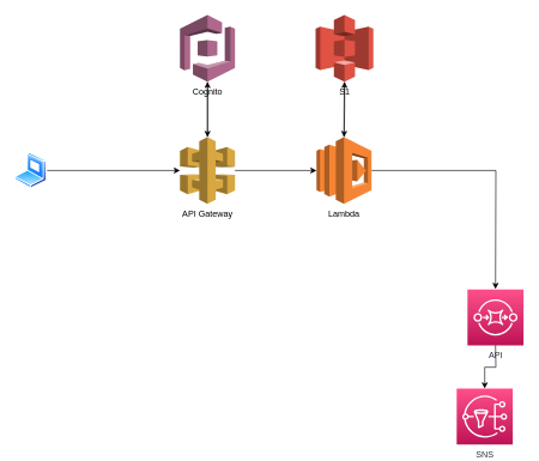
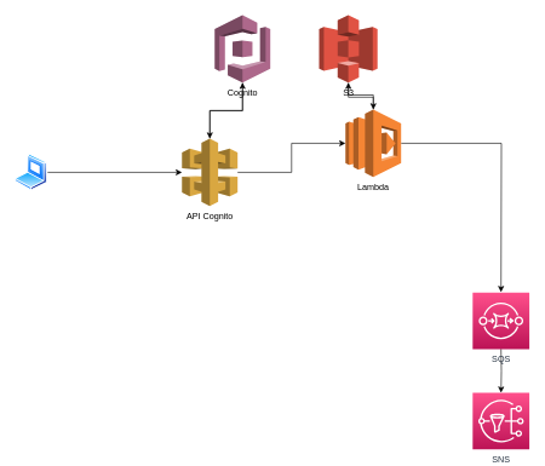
- <mxCell id="9" value="Cognito&lt;br&gt;" style="outlineConnect=0;dashed=0;verticalLabelPosition=bottom;verticalAlign=top;align=center;html=1;shape=mxgraph.aws3.cognito;fillColor=#AD688B;gradientColor=none;" vertex="1" parent="1"><mxGeometry x="250" y="20" width="76.5" height="93" as="geometry" /></mxCell>
+ <mxCell id="9" value="Cognito&lt;br&gt;" style="outlineConnect=0;dashed=0;verticalLabelPosition=bottom;verticalAlign=top;align=center;html=1;shape=mxgraph.aws3.cognito;fillColor=#AD688B;gradientColor=none;" vertex="1" parent="1"><mxGeometry x="295" y="20" width="76.5" height="93" as="geometry" /></mxCell>
- <mxCell id="12" value="S1&lt;br&gt;" style="outlineConnect=0;dashed=0;verticalLabelPosition=bottom;verticalAlign=top;align=center;html=1;shape=mxgraph.aws3.s3;fillColor=#E05243;gradientColor=none;" vertex="1" parent="1"><mxGeometry x="438.75" y="20" width="80.25" height="93" as="geometry" /></mxCell>
+ <mxCell id="12" value="S3&lt;br&gt;" style="outlineConnect=0;dashed=0;verticalLabelPosition=bottom;verticalAlign=top;align=center;html=1;shape=mxgraph.aws3.s3;fillColor=#E05243;gradientColor=none;" vertex="1" parent="1"><mxGeometry x="438.75" y="20" width="80.25" height="93" as="geometry" /></mxCell>
- <mxCell id="7" value="Lambda&lt;br&gt;" style="outlineConnect=0;dashed=0;verticalLabelPosition=bottom;verticalAlign=top;align=center;html=1;shape=mxgraph.aws3.lambda;fillColor=#F58534;gradientColor=none;" vertex="1" parent="1"><mxGeometry x="440" y="190" width="76.5" height="93" as="geometry" /></mxCell>
+ <mxCell id="7" value="Lambda&lt;br&gt;" style="outlineConnect=0;dashed=0;verticalLabelPosition=bottom;verticalAlign=top;align=center;html=1;shape=mxgraph.aws3.lambda;fillColor=#F58534;gradientColor=none;" vertex="1" parent="1"><mxGeometry x="475" y="150" width="76.5" height="93" as="geometry" /></mxCell>
- <mxCell id="4" value="API Gateway" style="outlineConnect=0;dashed=0;verticalLabelPosition=bottom;verticalAlign=top;align=center;html=1;shape=mxgraph.aws3.api_gateway;fillColor=#D9A741;gradientColor=none;" vertex="1" parent="1"><mxGeometry x="250" y="190" width="76.5" height="93" as="geometry" /></mxCell>
+ <mxCell id="4" value="API Cognito" style="outlineConnect=0;dashed=0;verticalLabelPosition=bottom;verticalAlign=top;align=center;html=1;shape=mxgraph.aws3.api_gateway;fillColor=#D9A741;gradientColor=none;" vertex="1" parent="1"><mxGeometry x="250" y="190" width="76.5" height="93" as="geometry" /></mxCell>
- <mxCell id="16" value="API&lt;br&gt;" style="sketch=0;points=[[0,0,0],[0.25,0,0],[0.5,0,0],[0.75,0,0],[1,0,0],[0,1,0],[0.25,1,0],[0.5,1,0],[0.75,1,0],[1,1,0],[0,0.25,0],[0,0.5,0],[0,0.75,0],[1,0.25,0],[1,0.5,0],[1,0.75,0]];outlineConnect=0;fontColor=#232F3E;gradientColor=#FF4F8B;gradientDirection=north;fillColor=#BC1356;strokeColor=#ffffff;dashed=0;verticalLabelPosition=bottom;verticalAlign=top;align=center;html=1;fontSize=12;fontStyle=0;aspect=fixed;shape=mxgraph.aws4.resourceIcon;resIcon=mxgraph.aws4.sqs;" vertex="1" parent="1"><mxGeometry x="650" y="402" width="78" height="78" as="geometry" /></mxCell>
+ <mxCell id="16" value="SQS&lt;br&gt;" style="sketch=0;points=[[0,0,0],[0.25,0,0],[0.5,0,0],[0.75,0,0],[1,0,0],[0,1,0],[0.25,1,0],[0.5,1,0],[0.75,1,0],[1,1,0],[0,0.25,0],[0,0.5,0],[0,0.75,0],[1,0.25,0],[1,0.5,0],[1,0.75,0]];outlineConnect=0;fontColor=#232F3E;gradientColor=#FF4F8B;gradientDirection=north;fillColor=#BC1356;strokeColor=#ffffff;dashed=0;verticalLabelPosition=bottom;verticalAlign=top;align=center;html=1;fontSize=12;fontStyle=0;aspect=fixed;shape=mxgraph.aws4.resourceIcon;resIcon=mxgraph.aws4.sqs;" vertex="1" parent="1"><mxGeometry x="650" y="402" width="78" height="78" as="geometry" /></mxCell>
- <mxCell id="13" value="SNS" style="sketch=0;points=[[0,0,0],[0.25,0,0],[0.5,0,0],[0.75,0,0],[1,0,0],[0,1,0],[0.25,1,0],[0.5,1,0],[0.75,1,0],[1,1,0],[0,0.25,0],[0,0.5,0],[0,0.75,0],[1,0.25,0],[1,0.5,0],[1,0.75,0]];outlineConnect=0;fontColor=#232F3E;gradientColor=#FF4F8B;gradientDirection=north;fillColor=#BC1356;strokeColor=#ffffff;dashed=0;verticalLabelPosition=bottom;verticalAlign=top;align=center;html=1;fontSize=12;fontStyle=0;aspect=fixed;shape=mxgraph.aws4.resourceIcon;resIcon=mxgraph.aws4.sns;" vertex="1" parent="1"><mxGeometry x="635" y="540" width="78" height="78" as="geometry" /></mxCell>
+ <mxCell id="13" value="SNS" style="sketch=0;points=[[0,0,0],[0.25,0,0],[0.5,0,0],[0.75,0,0],[1,0,0],[0,1,0],[0.25,1,0],[0.5,1,0],[0.75,1,0],[1,1,0],[0,0.25,0],[0,0.5,0],[0,0.75,0],[1,0.25,0],[1,0.5,0],[1,0.75,0]];outlineConnect=0;fontColor=#232F3E;gradientColor=#FF4F8B;gradientDirection=north;fillColor=#BC1356;strokeColor=#ffffff;dashed=0;verticalLabelPosition=bottom;verticalAlign=top;align=center;html=1;fontSize=12;fontStyle=0;aspect=fixed;shape=mxgraph.aws4.resourceIcon;resIcon=mxgraph.aws4.sns;" vertex="1" parent="1"><mxGeometry x="650" y="540" width="78" height="78" as="geometry" /></mxCell>
